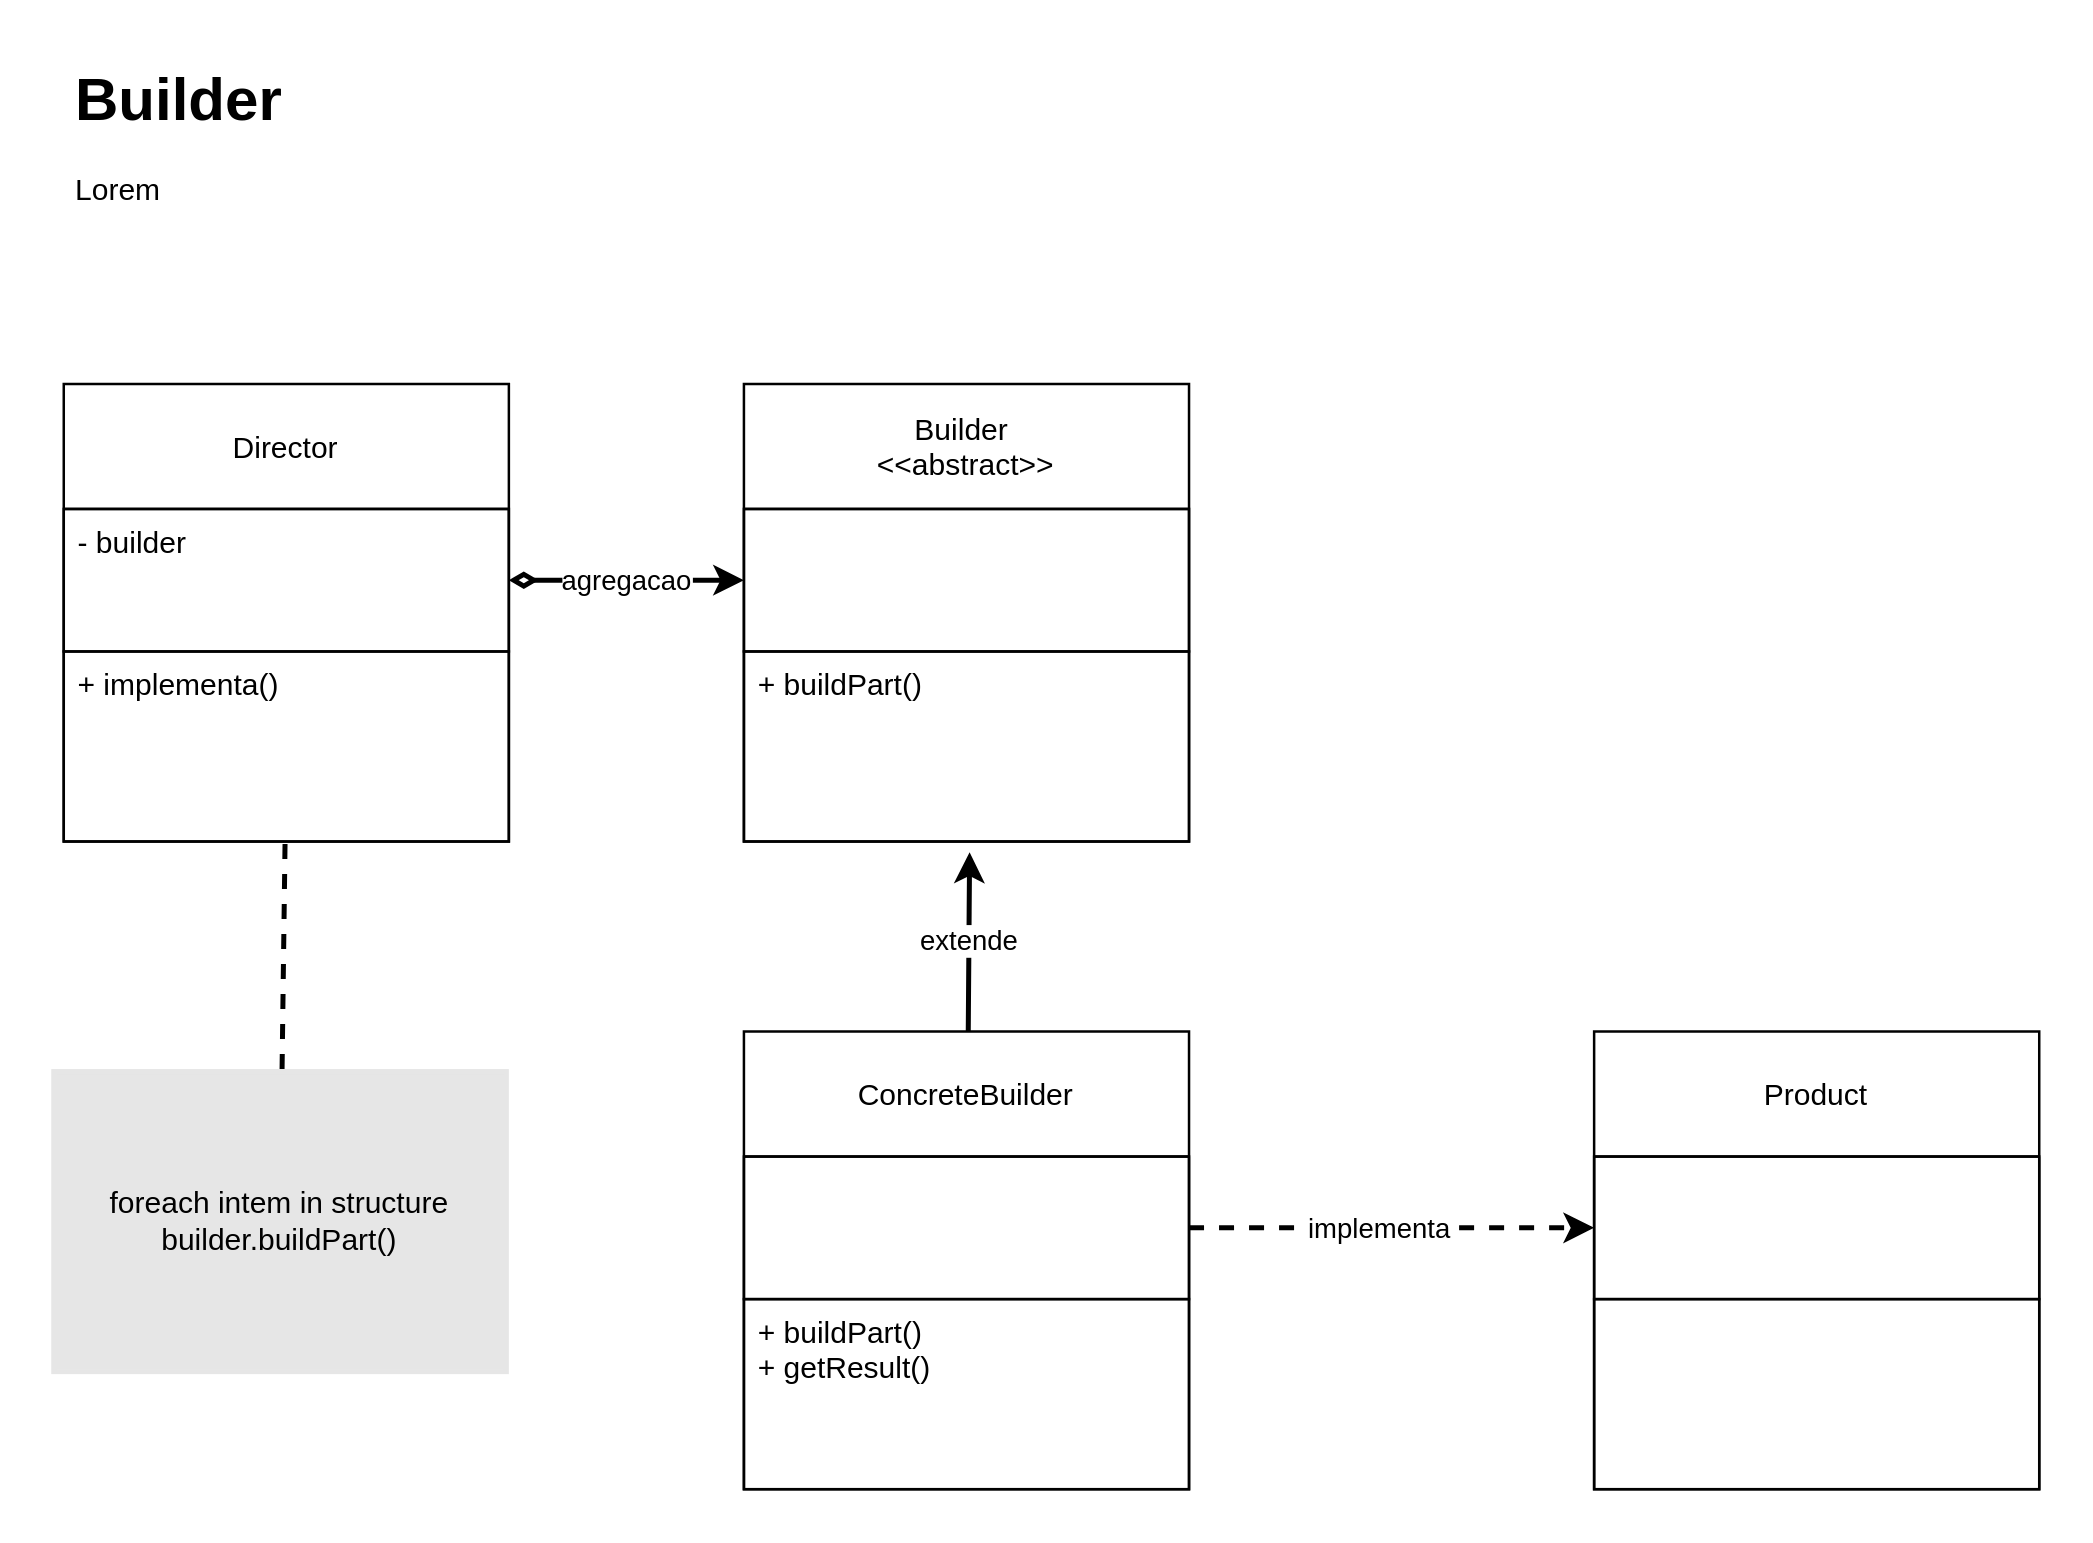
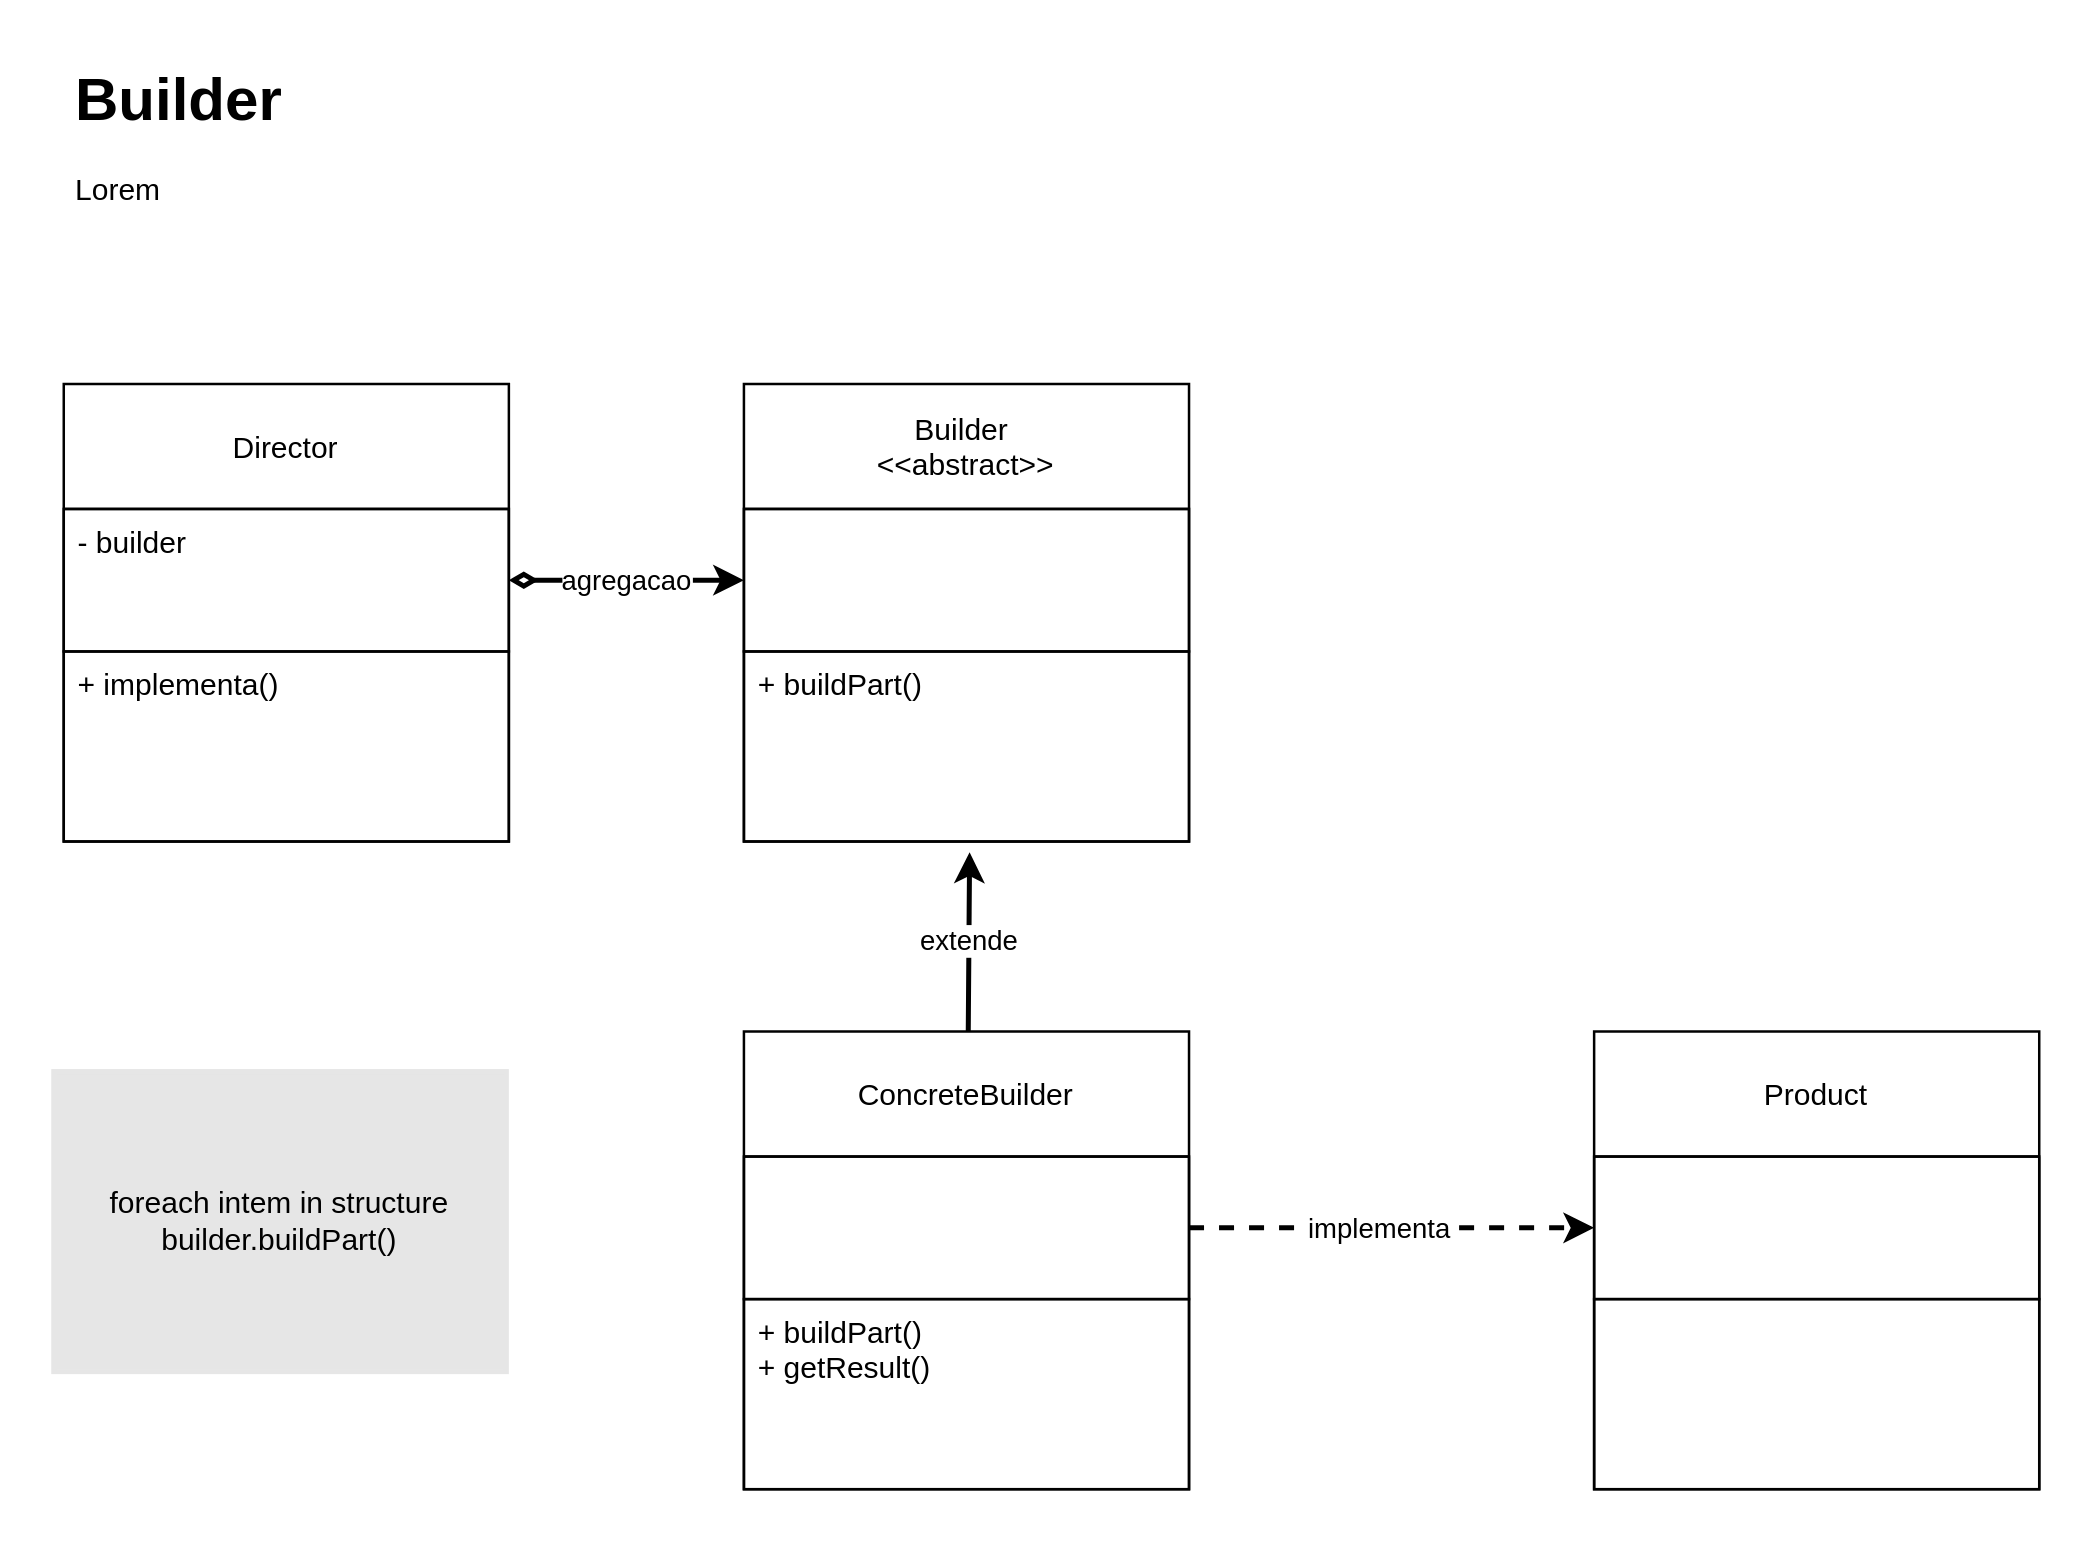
- <mxCell id="10" style="edgeStyle=none;html=1;fontColor=#000000;startArrow=none;startFill=0;strokeColor=#000000;strokeWidth=2;endArrow=none;endFill=0;dashed=1;" parent="1" source="11" target="4" edge="1"><mxGeometry relative="1" as="geometry" /></mxCell>
